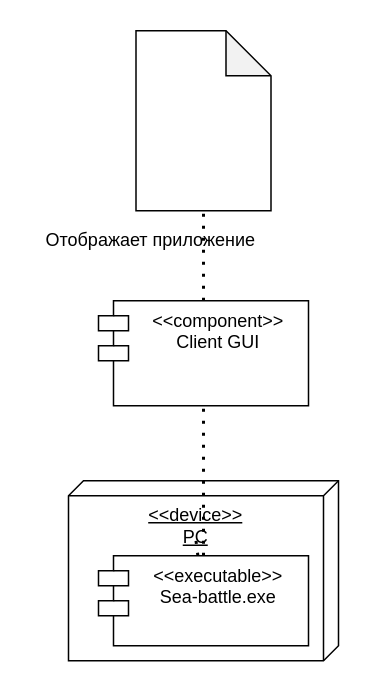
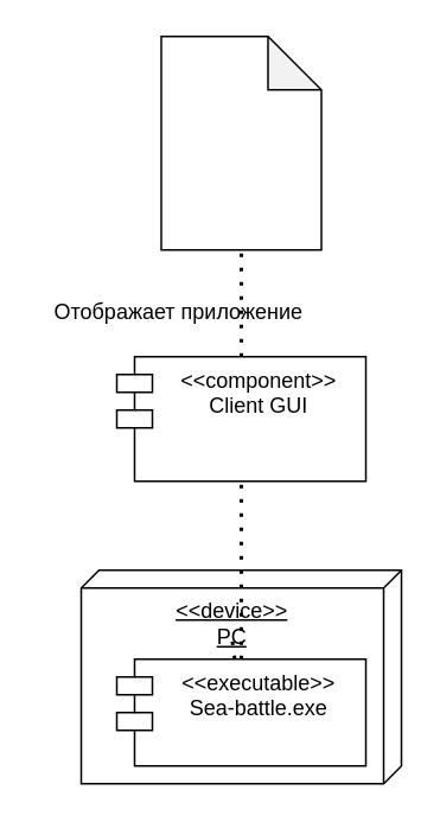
- <mxCell id="10" value="Отображает приложение" style="text;html=1;strokeColor=none;fillColor=none;align=center;verticalAlign=middle;whiteSpace=wrap;rounded=0;" vertex="1" parent="1"><mxGeometry x="20" y="150" width="160" height="20" as="geometry" /></mxCell>
+ <mxCell id="10" value="Отображает приложение" style="text;html=1;strokeColor=none;fillColor=none;align=center;verticalAlign=middle;whiteSpace=wrap;rounded=0;" vertex="1" parent="1"><mxGeometry x="20" y="165" width="160" height="20" as="geometry" /></mxCell>
